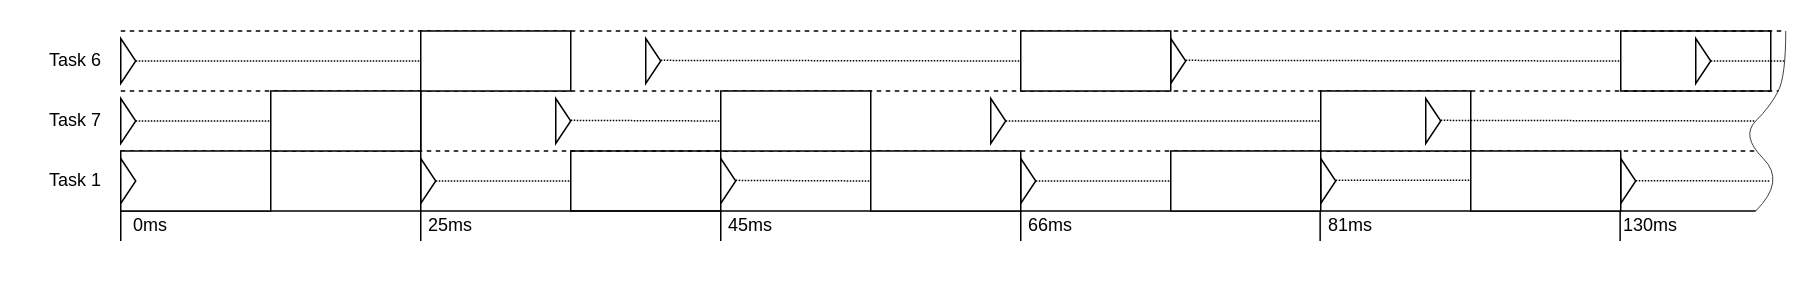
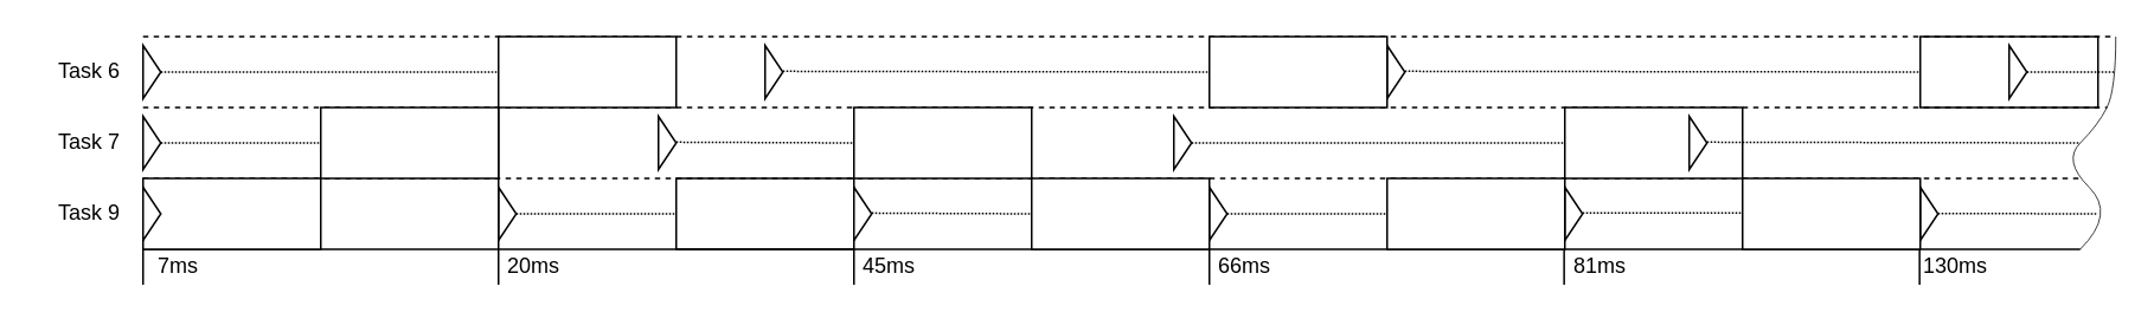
- <mxCell id="10" value="Task 1" style="text;html=1;strokeColor=none;fillColor=none;align=center;verticalAlign=middle;whiteSpace=wrap;rounded=0;" parent="1" vertex="1"><mxGeometry x="20" y="105" width="60" height="30" as="geometry" /></mxCell>
+ <mxCell id="10" value="Task 9" style="text;html=1;strokeColor=none;fillColor=none;align=center;verticalAlign=middle;whiteSpace=wrap;rounded=0;" parent="1" vertex="1"><mxGeometry x="20" y="105" width="60" height="30" as="geometry" /></mxCell>
- <mxCell id="3" value="0ms" style="text;html=1;strokeColor=none;fillColor=none;align=center;verticalAlign=middle;whiteSpace=wrap;rounded=0;" parent="1" vertex="1"><mxGeometry x="70" y="135" width="60" height="30" as="geometry" /></mxCell>
+ <mxCell id="3" value="7ms" style="text;html=1;strokeColor=none;fillColor=none;align=center;verticalAlign=middle;whiteSpace=wrap;rounded=0;" parent="1" vertex="1"><mxGeometry x="70" y="135" width="60" height="30" as="geometry" /></mxCell>
- <mxCell id="4" value="25ms" style="text;html=1;strokeColor=none;fillColor=none;align=center;verticalAlign=middle;whiteSpace=wrap;rounded=0;" parent="1" vertex="1"><mxGeometry x="270" y="135" width="60" height="30" as="geometry" /></mxCell>
+ <mxCell id="4" value="20ms" style="text;html=1;strokeColor=none;fillColor=none;align=center;verticalAlign=middle;whiteSpace=wrap;rounded=0;" parent="1" vertex="1"><mxGeometry x="270" y="135" width="60" height="30" as="geometry" /></mxCell>
